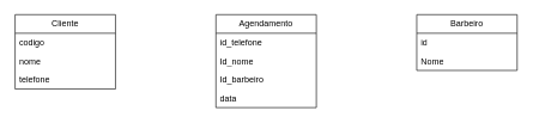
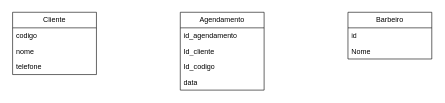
- <mxCell id="10" value="id_telefone" style="text;strokeColor=none;fillColor=none;align=left;verticalAlign=top;spacingLeft=4;spacingRight=4;overflow=hidden;rotatable=0;points=[[0,0.5],[1,0.5]];portConstraint=eastwest;whiteSpace=wrap;html=1;" vertex="1" parent="9"><mxGeometry y="26" width="140" height="26" as="geometry" /></mxCell>
+ <mxCell id="10" value="id_agendamento" style="text;strokeColor=none;fillColor=none;align=left;verticalAlign=top;spacingLeft=4;spacingRight=4;overflow=hidden;rotatable=0;points=[[0,0.5],[1,0.5]];portConstraint=eastwest;whiteSpace=wrap;html=1;" vertex="1" parent="9"><mxGeometry y="26" width="140" height="26" as="geometry" /></mxCell>
- <mxCell id="11" value="Id_nome" style="text;strokeColor=none;fillColor=none;align=left;verticalAlign=top;spacingLeft=4;spacingRight=4;overflow=hidden;rotatable=0;points=[[0,0.5],[1,0.5]];portConstraint=eastwest;whiteSpace=wrap;html=1;" vertex="1" parent="9"><mxGeometry y="52" width="140" height="26" as="geometry" /></mxCell>
+ <mxCell id="11" value="Id_cliente" style="text;strokeColor=none;fillColor=none;align=left;verticalAlign=top;spacingLeft=4;spacingRight=4;overflow=hidden;rotatable=0;points=[[0,0.5],[1,0.5]];portConstraint=eastwest;whiteSpace=wrap;html=1;" vertex="1" parent="9"><mxGeometry y="52" width="140" height="26" as="geometry" /></mxCell>
- <mxCell id="12" value="Id_barbeiro" style="text;strokeColor=none;fillColor=none;align=left;verticalAlign=top;spacingLeft=4;spacingRight=4;overflow=hidden;rotatable=0;points=[[0,0.5],[1,0.5]];portConstraint=eastwest;whiteSpace=wrap;html=1;" vertex="1" parent="9"><mxGeometry y="78" width="140" height="26" as="geometry" /></mxCell>
+ <mxCell id="12" value="Id_codigo" style="text;strokeColor=none;fillColor=none;align=left;verticalAlign=top;spacingLeft=4;spacingRight=4;overflow=hidden;rotatable=0;points=[[0,0.5],[1,0.5]];portConstraint=eastwest;whiteSpace=wrap;html=1;" vertex="1" parent="9"><mxGeometry y="78" width="140" height="26" as="geometry" /></mxCell>
